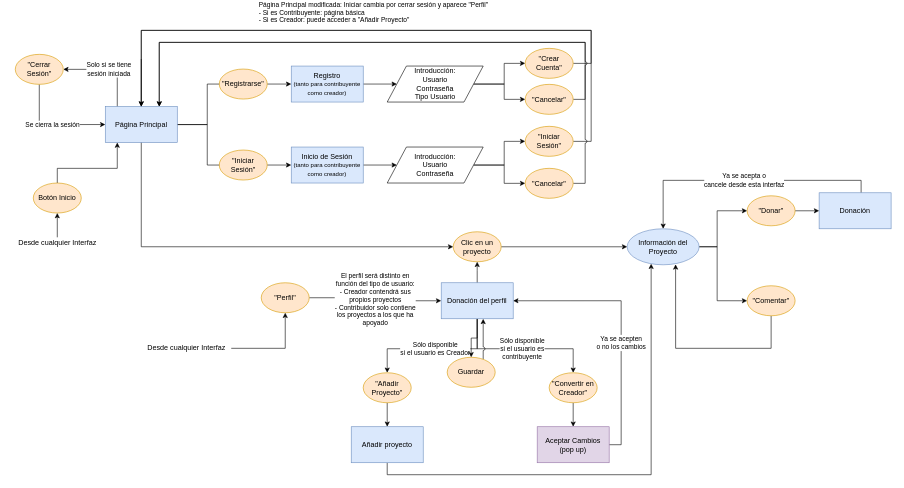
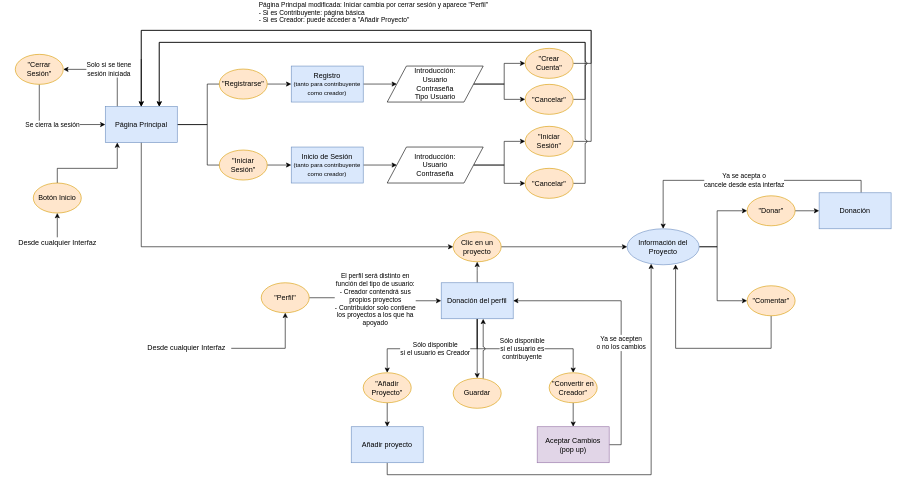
- <mxCell id="64" value="Guardar" style="ellipse;whiteSpace=wrap;html=1;fillColor=#ffe6cc;strokeColor=#d79b00;" vertex="1" parent="1"><mxGeometry x="745" y="565.86" width="80" height="50" as="geometry" /></mxCell>
+ <mxCell id="64" value="Guardar" style="ellipse;whiteSpace=wrap;html=1;fillColor=#ffe6cc;strokeColor=#d79b00;" vertex="1" parent="1"><mxGeometry x="755" y="600.86" width="80" height="50" as="geometry" /></mxCell>
